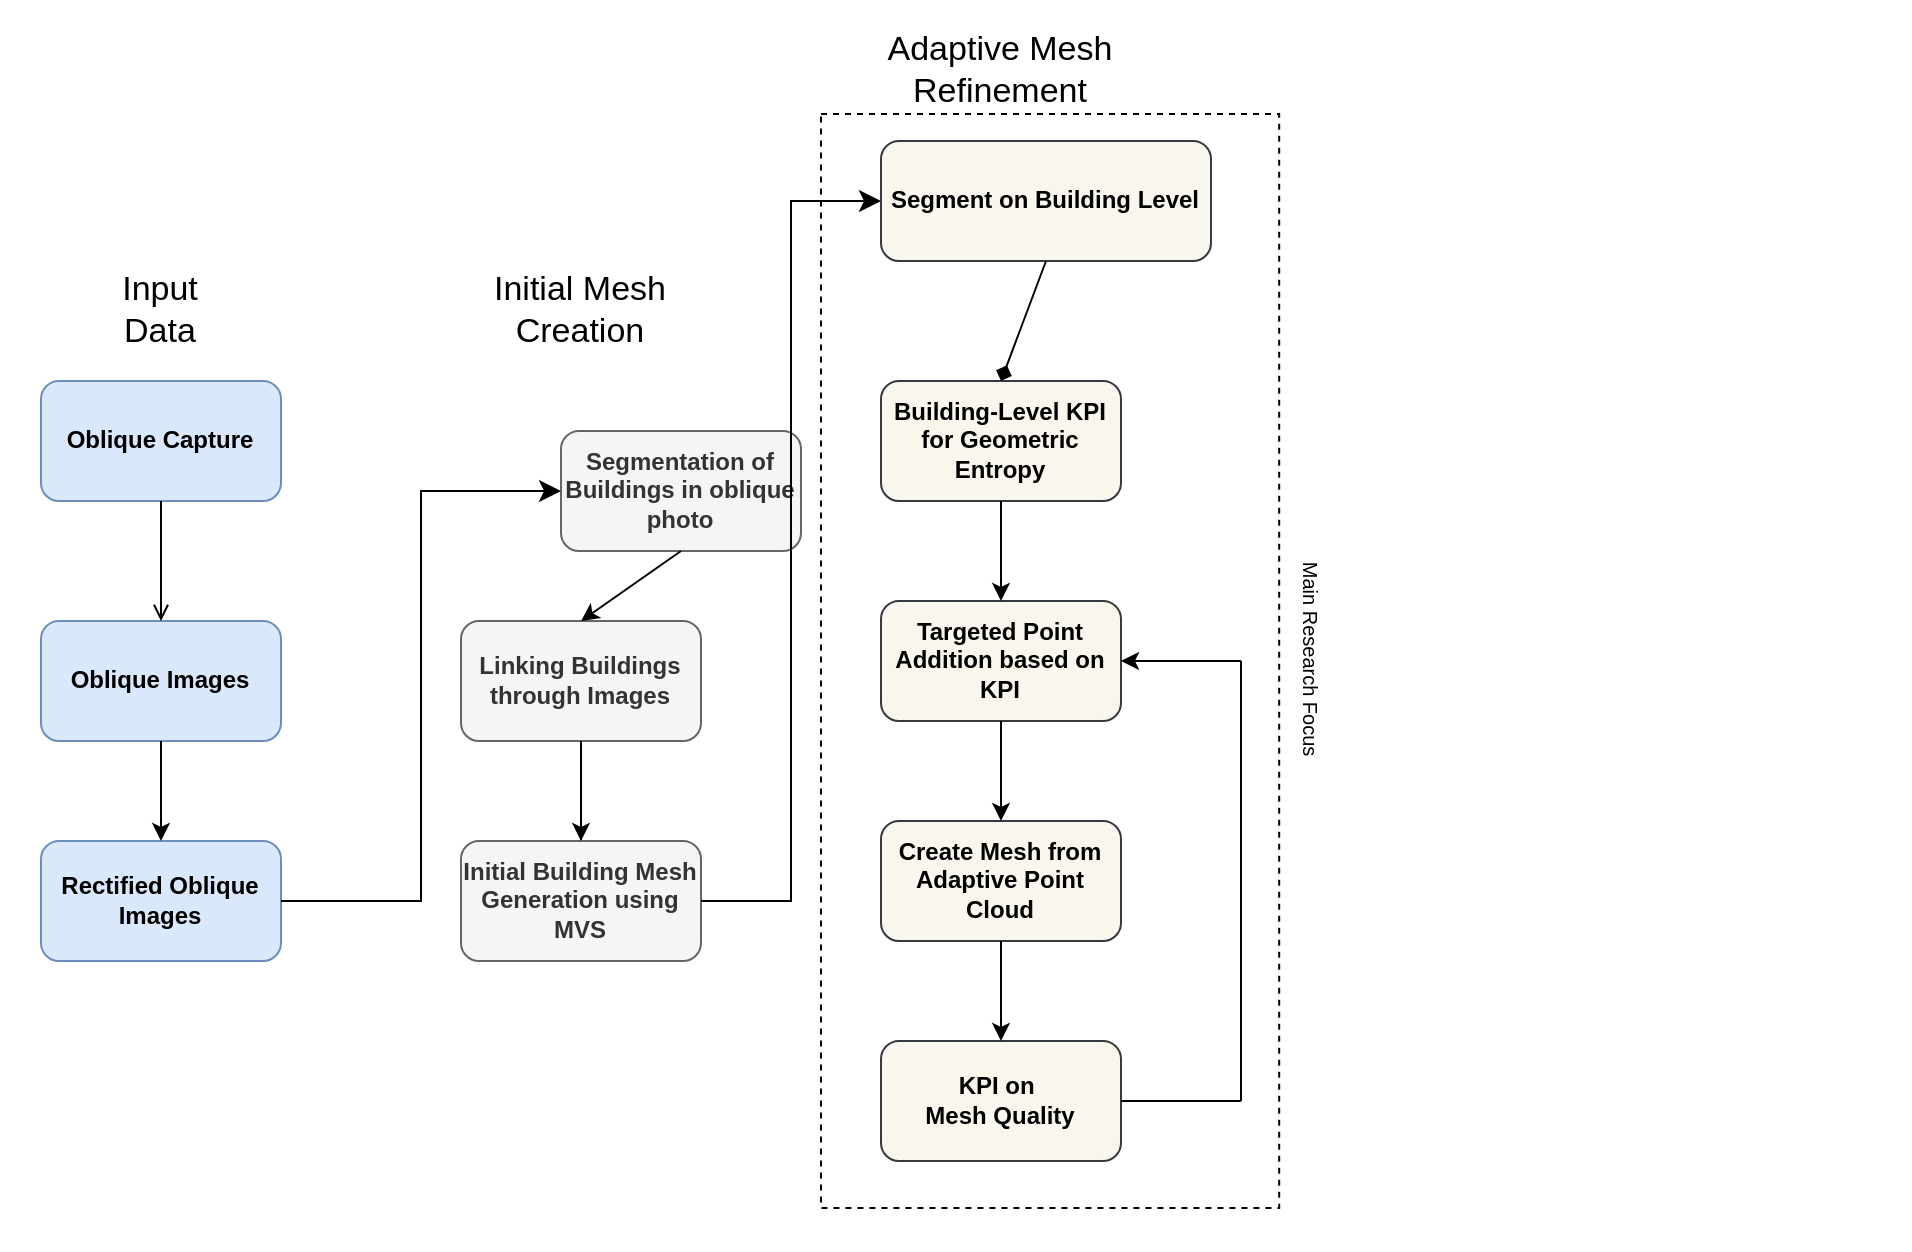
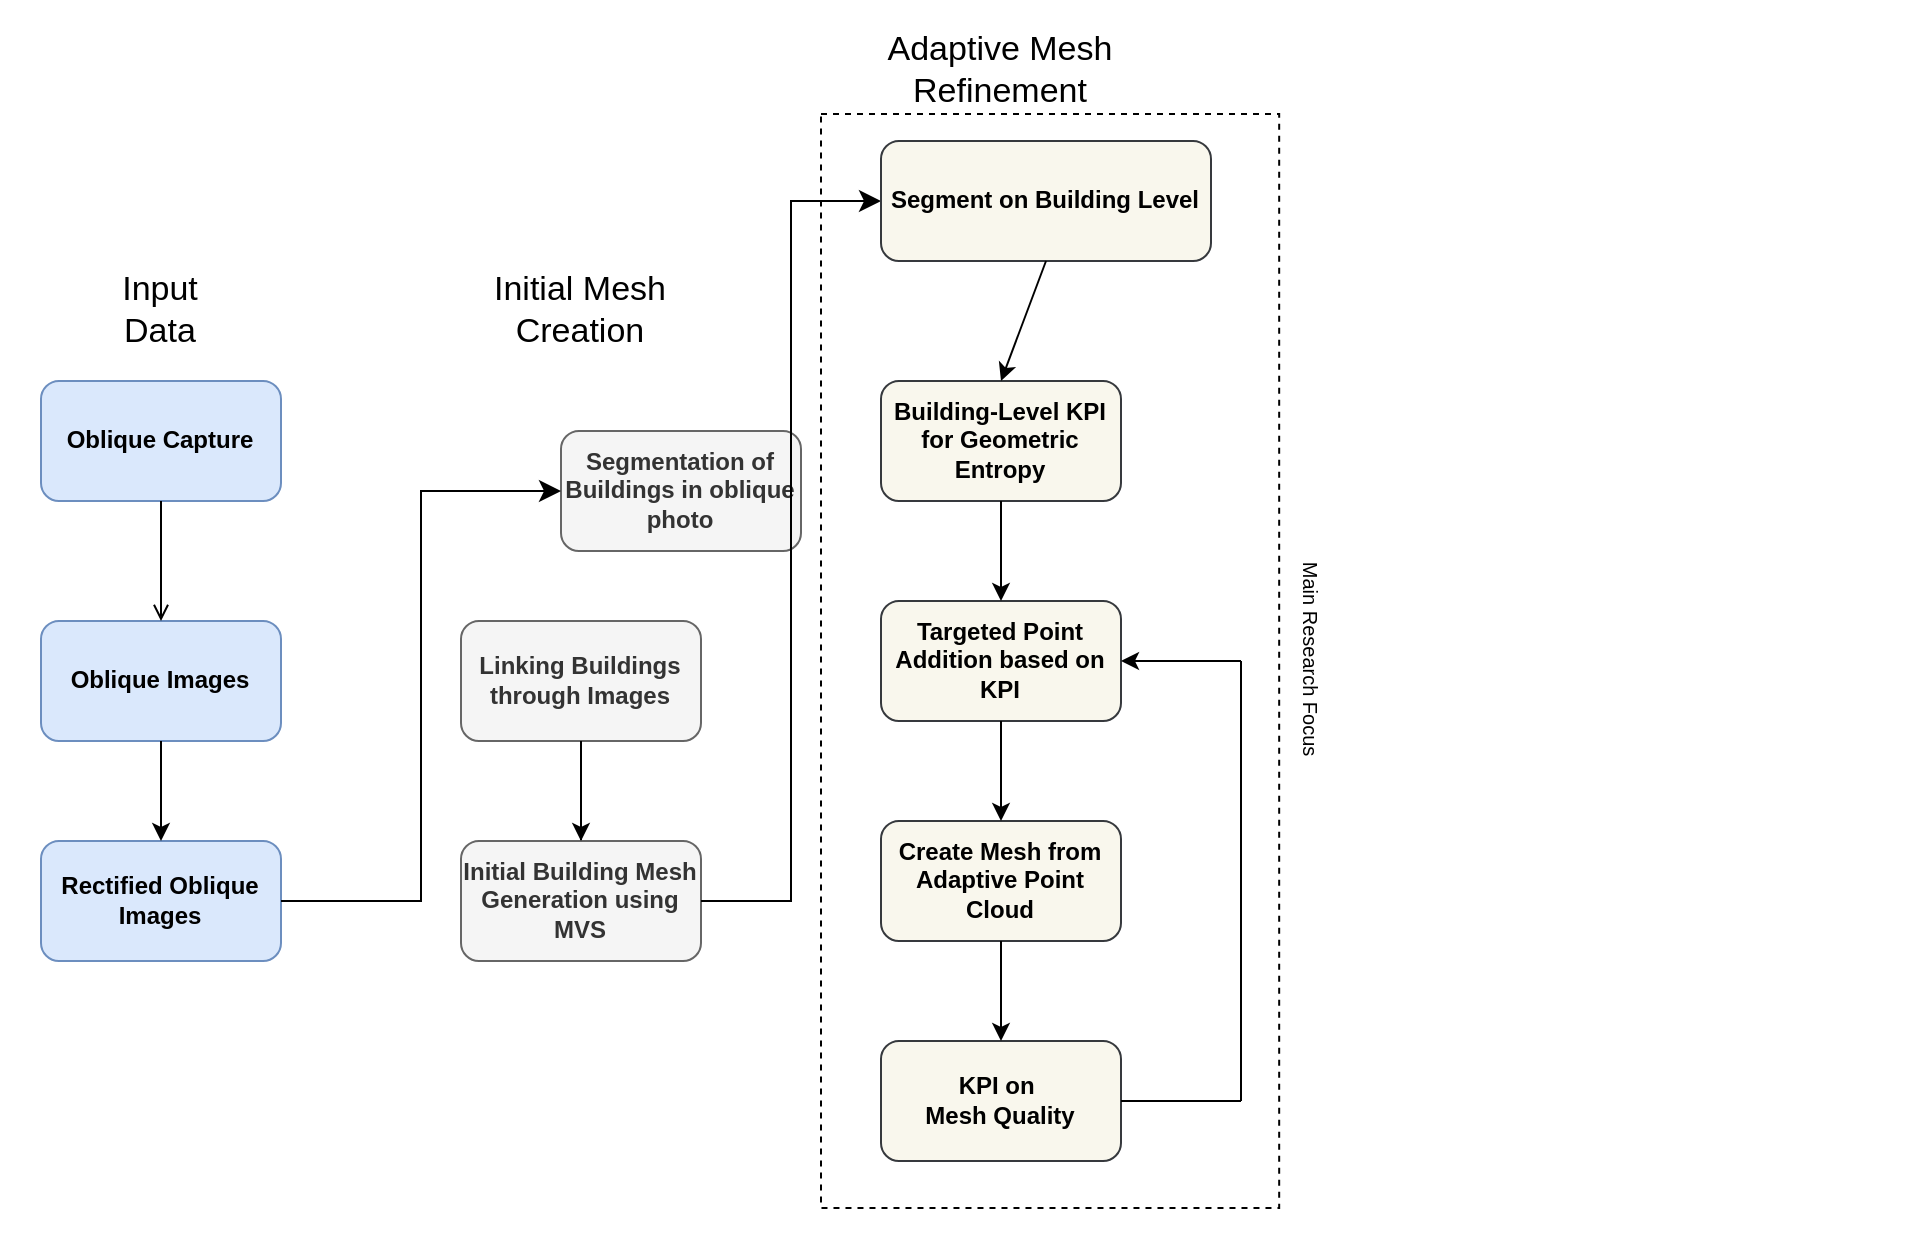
- <mxCell id="24" value="" style="endArrow=diamond;html=1;rounded=0;exitX=0.5;exitY=1;exitDx=0;exitDy=0;entryX=0.5;entryY=0;entryDx=0;entryDy=0;" parent="1" source="23" target="17" edge="1"><mxGeometry width="50" height="50" relative="1" as="geometry"><mxPoint x="620" y="160" as="sourcePoint" /><mxPoint x="620.34" y="220" as="targetPoint" /></mxGeometry></mxCell>
+ <mxCell id="24" value="" style="endArrow=classic;html=1;rounded=0;exitX=0.5;exitY=1;exitDx=0;exitDy=0;entryX=0.5;entryY=0;entryDx=0;entryDy=0;" parent="1" source="23" target="17" edge="1"><mxGeometry width="50" height="50" relative="1" as="geometry"><mxPoint x="620" y="160" as="sourcePoint" /><mxPoint x="620.34" y="220" as="targetPoint" /></mxGeometry></mxCell>
- <mxCell id="13" value="" style="endArrow=classic;html=1;rounded=0;exitX=0.5;exitY=1;exitDx=0;exitDy=0;entryX=0.5;entryY=0;entryDx=0;entryDy=0;" parent="1" source="9" target="11" edge="1"><mxGeometry width="50" height="50" relative="1" as="geometry"><mxPoint y="300" as="sourcePoint" x="510" /><mxPoint x="560" y="250" as="targetPoint" /></mxGeometry></mxCell>
